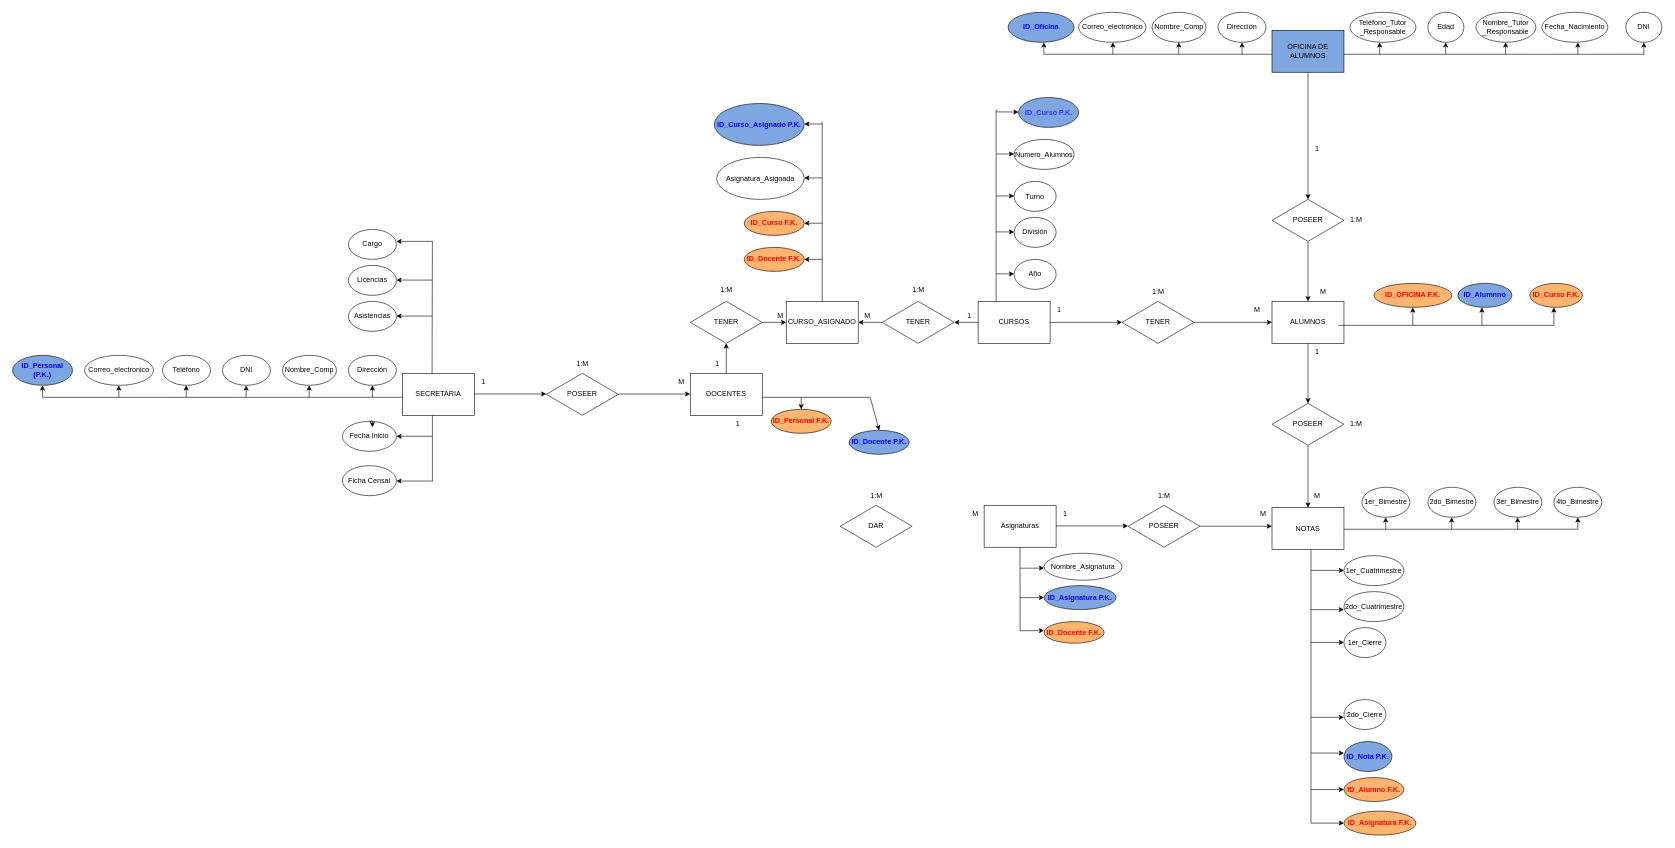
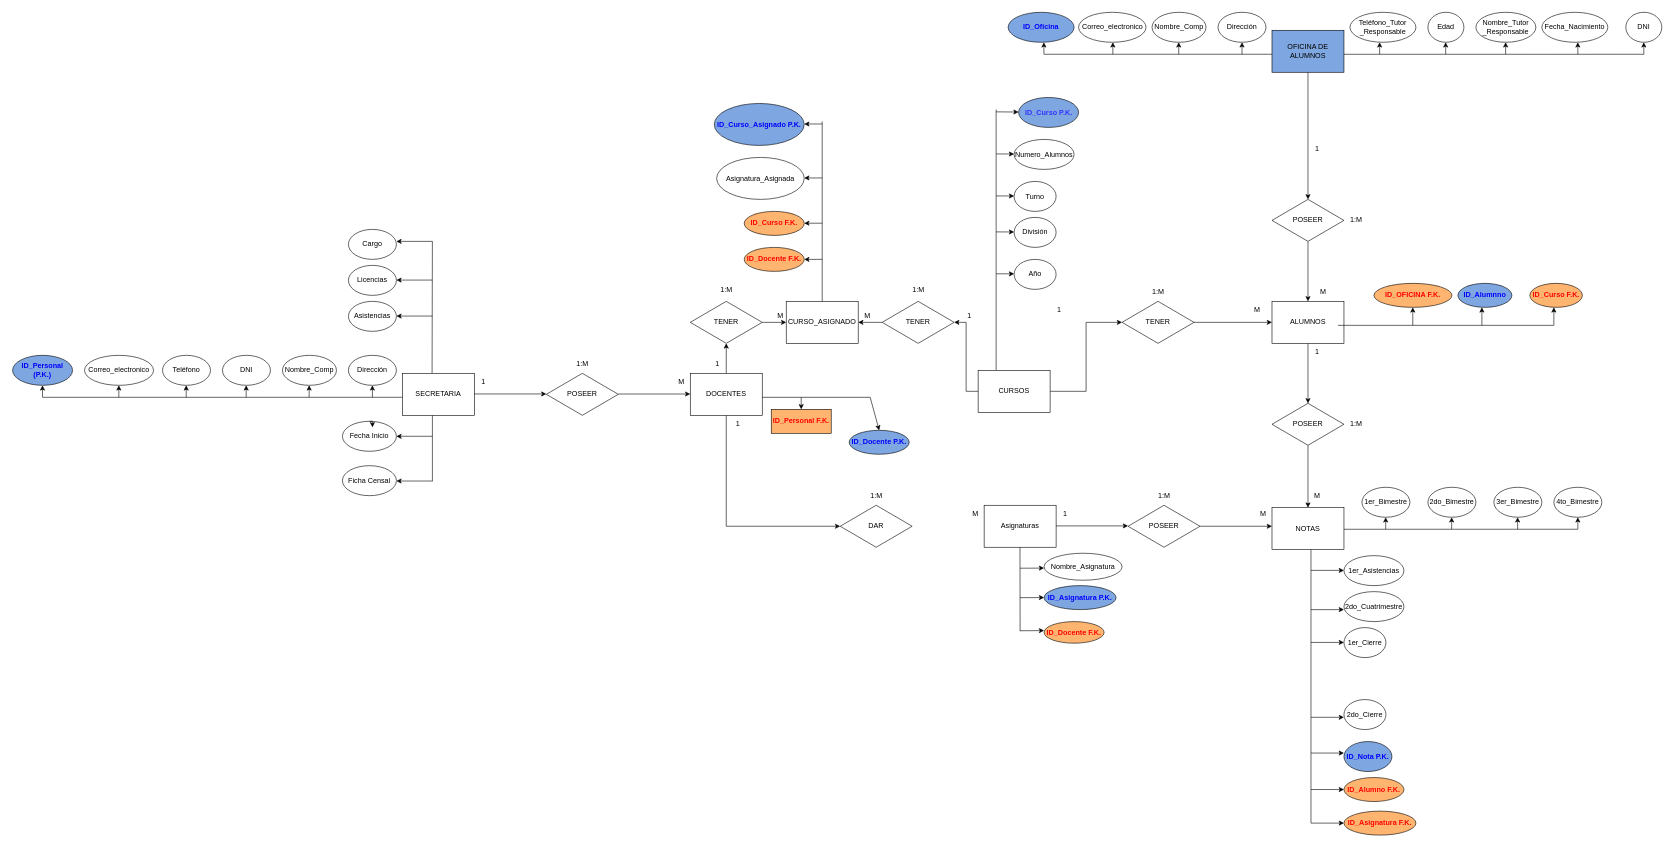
- <mxCell id="19" value="CURSOS" style="rounded=0;whiteSpace=wrap;html=1;" parent="1" vertex="1"><mxGeometry x="1630" y="502" width="120" height="70" as="geometry" /></mxCell>
+ <mxCell id="19" value="CURSOS" style="rounded=0;whiteSpace=wrap;html=1;" parent="1" vertex="1"><mxGeometry x="1630" y="617" width="120" height="70" as="geometry" /></mxCell>
- <mxCell id="112" value="&lt;font color=&quot;#ff0000&quot;&gt;&lt;b&gt;ID_Personal F.K.&lt;/b&gt;&lt;/font&gt;" style="ellipse;whiteSpace=wrap;html=1;fillColor=#FFB570;" parent="1" vertex="1"><mxGeometry x="1285" y="682" width="100" height="40" as="geometry" /></mxCell>
+ <mxCell id="112" value="&lt;font color=&quot;#ff0000&quot;&gt;&lt;b&gt;ID_Personal F.K.&lt;/b&gt;&lt;/font&gt;" style="whiteSpace=wrap;html=1;fillColor=#FFB570;rounded=0;" parent="1" vertex="1"><mxGeometry x="1285" y="682" width="100" height="40" as="geometry" /></mxCell>
+ <mxCell id="52" style="edgeStyle=orthogonalEdgeStyle;rounded=0;orthogonalLoop=1;jettySize=auto;html=1;exitX=0.5;exitY=1;exitDx=0;exitDy=0;entryX=0;entryY=0.5;entryDx=0;entryDy=0;" parent="1" source="54" target="9" edge="1"><mxGeometry relative="1" as="geometry"><mxPoint x="1390" y="882" as="targetPoint" /><Array as="points"><mxPoint x="1210" y="877" /></Array></mxGeometry></mxCell>
- <mxCell id="103" value="1er_Cuatrimestre" style="ellipse;whiteSpace=wrap;html=1;" parent="1" vertex="1"><mxGeometry x="2240" y="926" width="100" height="50" as="geometry" /></mxCell>
+ <mxCell id="103" value="1er_Asistencias" style="ellipse;whiteSpace=wrap;html=1;" parent="1" vertex="1"><mxGeometry x="2240" y="926" width="100" height="50" as="geometry" /></mxCell>
